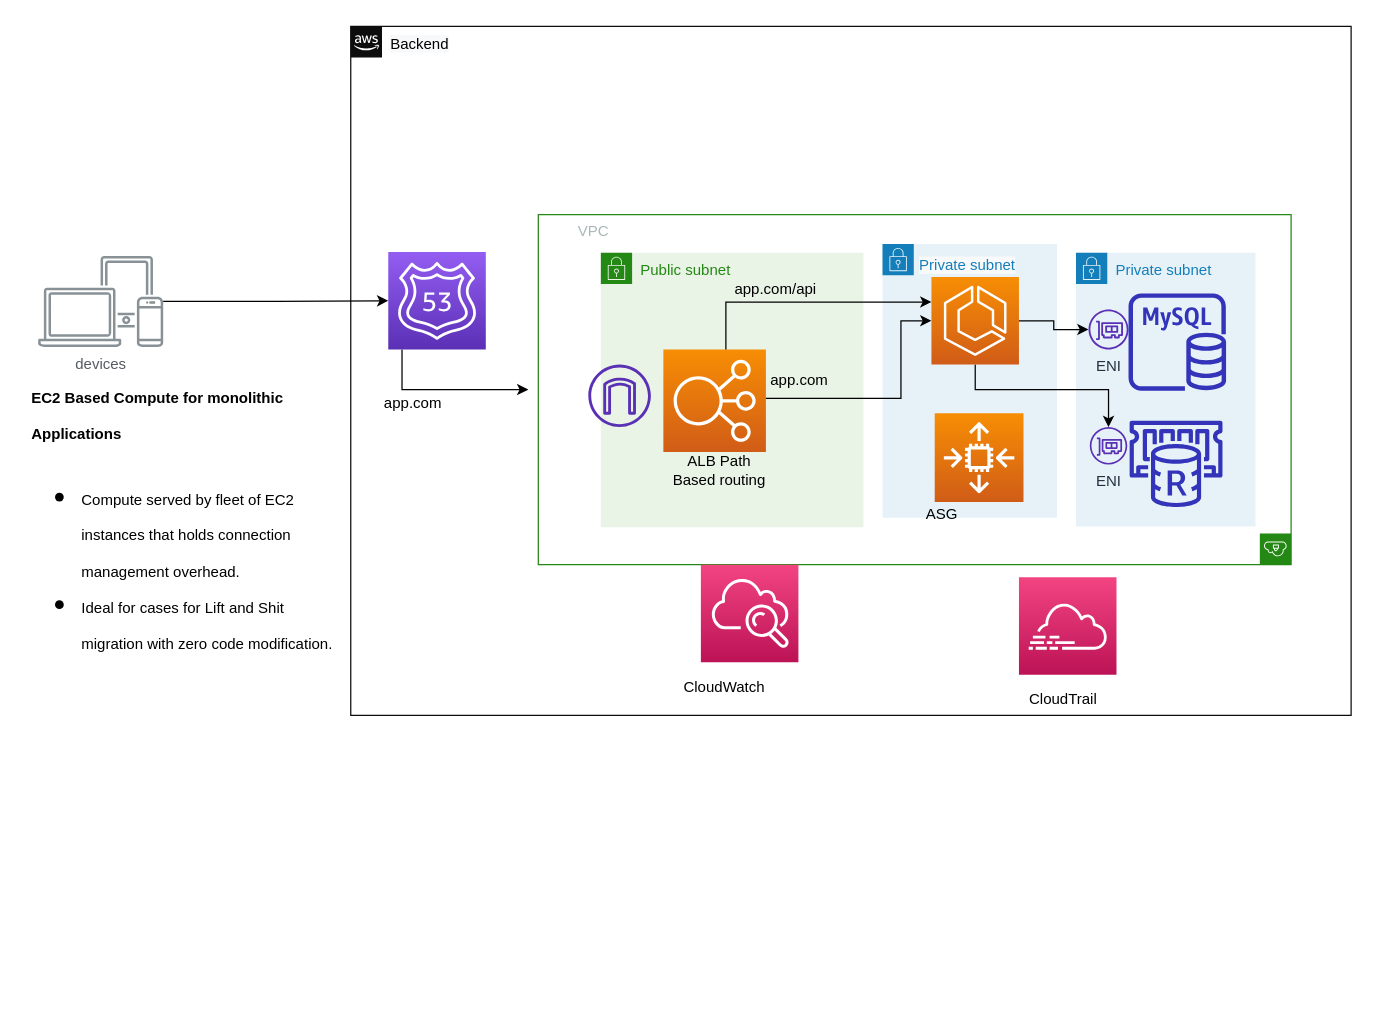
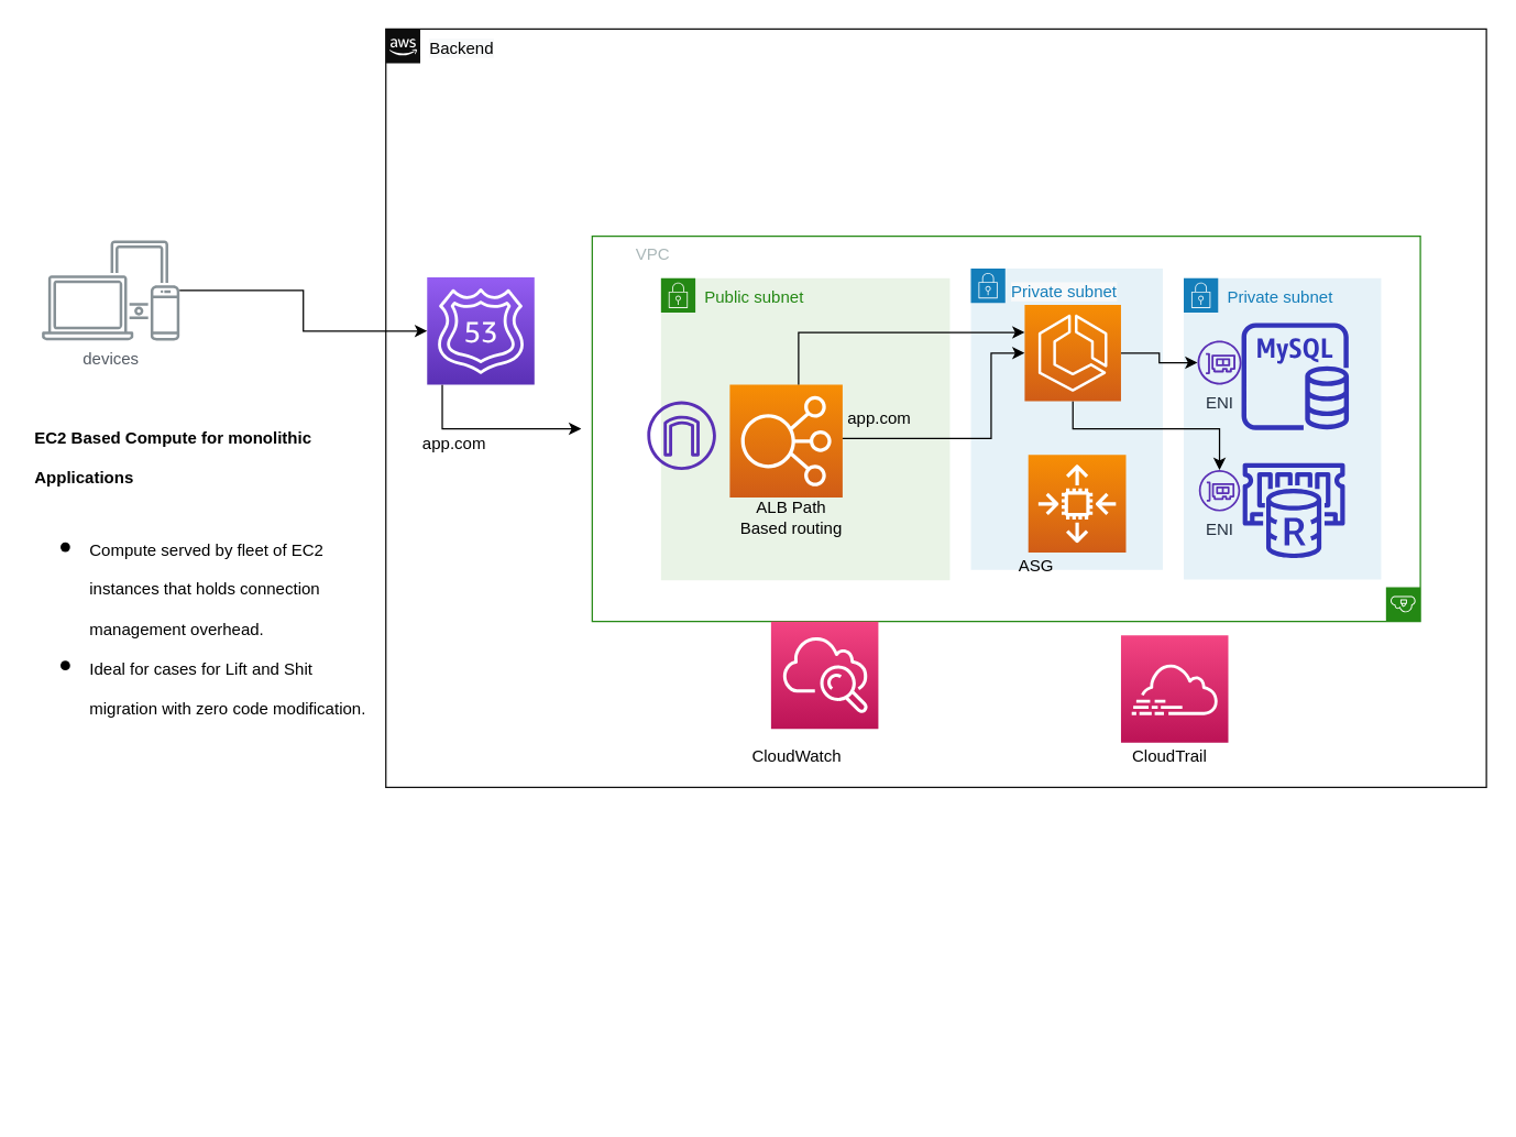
- <mxCell id="34" value="app.com/api" style="text;html=1;strokeColor=none;fillColor=none;align=center;verticalAlign=middle;whiteSpace=wrap;rounded=0;" vertex="1" parent="1"><mxGeometry x="600" y="221" width="40" height="20" as="geometry" /></mxCell>
- <mxCell id="10" value="devices" style="outlineConnect=0;gradientColor=none;fontColor=#545B64;strokeColor=none;fillColor=#879196;dashed=0;verticalLabelPosition=bottom;verticalAlign=top;align=center;html=1;fontSize=12;fontStyle=0;aspect=fixed;shape=mxgraph.aws4.illustration_devices;pointerEvents=1" parent="1" vertex="1"><mxGeometry x="30" y="204" width="100" height="73" as="geometry" /></mxCell>
+ <mxCell id="10" value="devices" style="outlineConnect=0;gradientColor=none;fontColor=#545B64;strokeColor=none;fillColor=#879196;dashed=0;verticalLabelPosition=bottom;verticalAlign=top;align=center;html=1;fontSize=12;fontStyle=0;aspect=fixed;shape=mxgraph.aws4.illustration_devices;pointerEvents=1" parent="1" vertex="1"><mxGeometry x="30" y="174" width="100" height="73" as="geometry" /></mxCell>
- <mxCell id="19" value="CloudTrail" style="text;html=1;strokeColor=none;fillColor=none;align=center;verticalAlign=middle;whiteSpace=wrap;rounded=0;" parent="1" vertex="1"><mxGeometry x="830" y="549" width="40" height="20" as="geometry" /></mxCell>
+ <mxCell id="19" value="CloudTrail" style="text;html=1;strokeColor=none;fillColor=none;align=center;verticalAlign=middle;whiteSpace=wrap;rounded=0;" parent="1" vertex="1"><mxGeometry x="830" y="539" width="40" height="20" as="geometry" /></mxCell>
